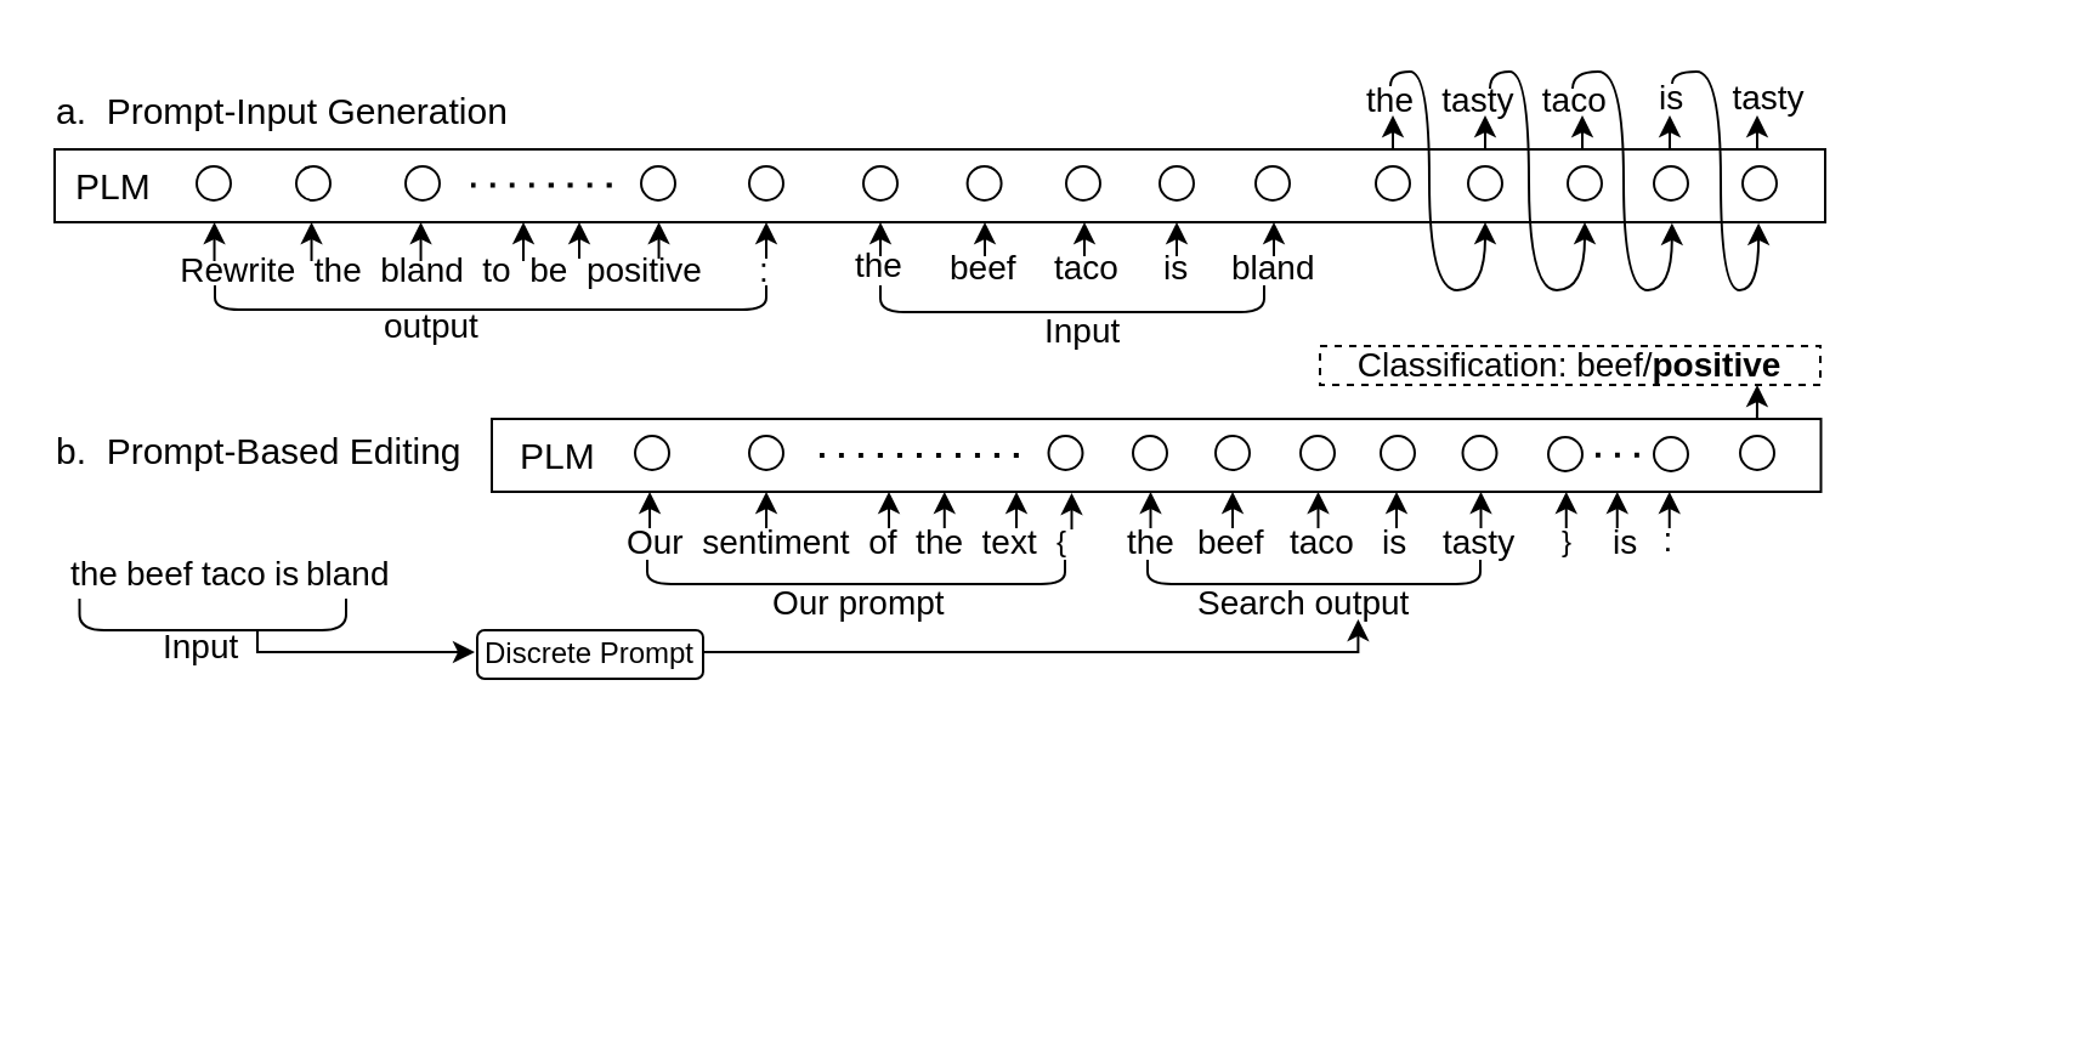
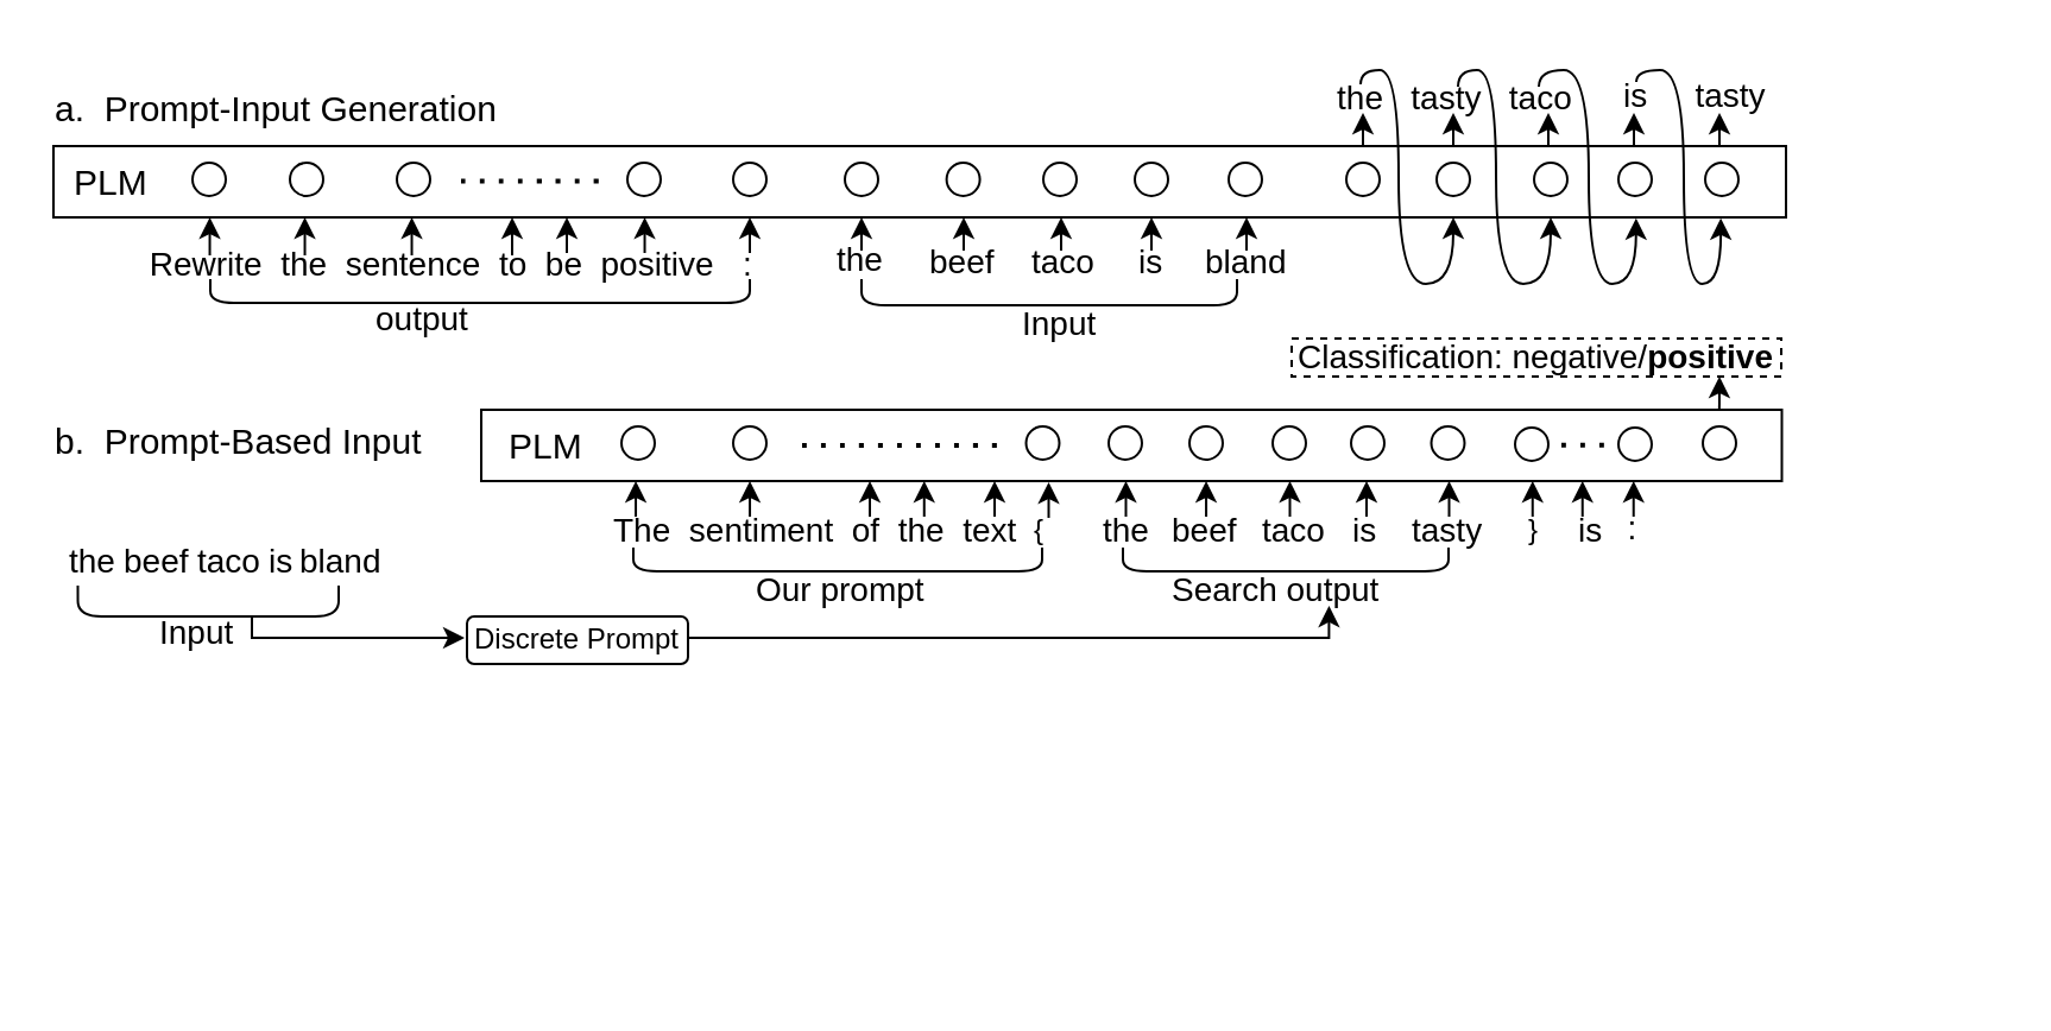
- <mxCell id="54" value="&lt;font face=&quot;Arial&quot; style=&quot;font-size: 14px&quot;&gt;&amp;nbsp;Rewrite&amp;nbsp; the&amp;nbsp; bland&amp;nbsp; to&amp;nbsp; be&amp;nbsp; positive&amp;nbsp;&amp;nbsp;&lt;/font&gt;" style="text;html=1;strokeColor=none;fillColor=none;align=center;verticalAlign=middle;whiteSpace=wrap;rounded=0;fontSize=11;" parent="1" vertex="1"><mxGeometry x="37" y="105.842" width="293" height="9.474" as="geometry" /></mxCell>
+ <mxCell id="54" value="&lt;font face=&quot;Arial&quot; style=&quot;font-size: 14px&quot;&gt;&amp;nbsp;Rewrite&amp;nbsp; the&amp;nbsp; sentence&amp;nbsp; to&amp;nbsp; be&amp;nbsp; positive&amp;nbsp;&amp;nbsp;&lt;/font&gt;" style="text;html=1;strokeColor=none;fillColor=none;align=center;verticalAlign=middle;whiteSpace=wrap;rounded=0;fontSize=11;" parent="1" vertex="1"><mxGeometry x="37" y="105.842" width="293" height="9.474" as="geometry" /></mxCell>
- <mxCell id="98" value="Classification: beef/&lt;b&gt;positive&lt;/b&gt;" style="rounded=0;whiteSpace=wrap;html=1;sketch=0;fontSize=14;strokeWidth=1;fillColor=none;dashed=1;" parent="1" vertex="1"><mxGeometry x="543" y="142" width="206" height="16" as="geometry" /></mxCell>
+ <mxCell id="98" value="Classification: negative/&lt;b&gt;positive&lt;/b&gt;" style="rounded=0;whiteSpace=wrap;html=1;sketch=0;fontSize=14;strokeWidth=1;fillColor=none;dashed=1;" parent="1" vertex="1"><mxGeometry x="543" y="142" width="206" height="16" as="geometry" /></mxCell>
- <mxCell id="99" value="&lt;font style=&quot;font-size: 15px;&quot;&gt;b.&amp;nbsp; Prompt-Based Editing&lt;/font&gt;" style="text;whiteSpace=wrap;html=1;fontSize=14;" parent="1" vertex="1"><mxGeometry x="20.5" y="170" width="181.5" height="30" as="geometry" /></mxCell>
+ <mxCell id="99" value="&lt;font style=&quot;font-size: 15px;&quot;&gt;b.&amp;nbsp; Prompt-Based Input&lt;/font&gt;" style="text;whiteSpace=wrap;html=1;fontSize=14;" parent="1" vertex="1"><mxGeometry x="20.5" y="170" width="181.5" height="30" as="geometry" /></mxCell>
- <mxCell id="88" value="Our&amp;nbsp; sentiment&amp;nbsp; of&amp;nbsp; the&amp;nbsp; text&amp;nbsp; &amp;nbsp;" style="text;whiteSpace=wrap;html=1;fontSize=14;" parent="1" vertex="1"><mxGeometry x="256" y="208" width="192" height="20" as="geometry" /></mxCell>
+ <mxCell id="88" value="The&amp;nbsp; sentiment&amp;nbsp; of&amp;nbsp; the&amp;nbsp; text&amp;nbsp; &amp;nbsp;" style="text;whiteSpace=wrap;html=1;fontSize=14;" parent="1" vertex="1"><mxGeometry x="256" y="208" width="192" height="20" as="geometry" /></mxCell>
